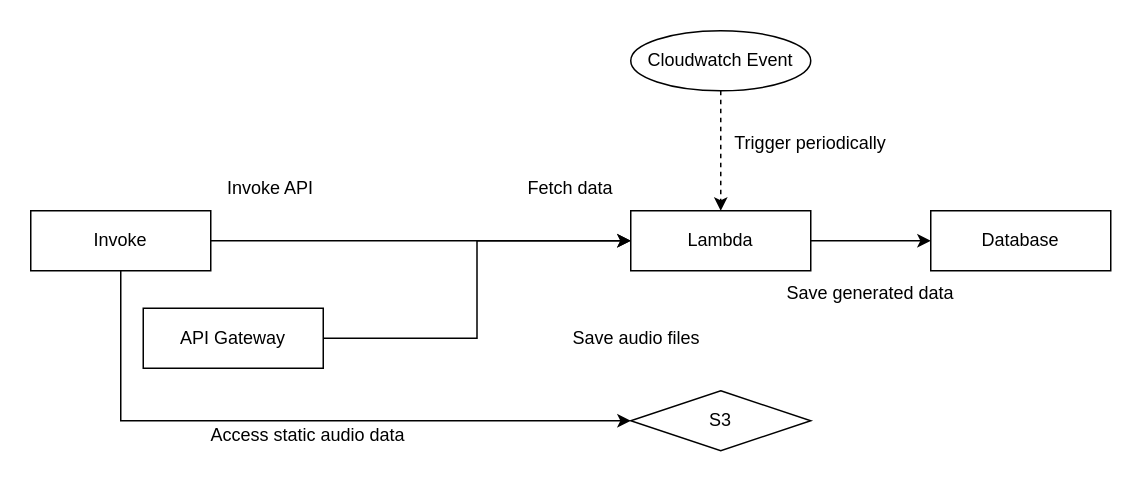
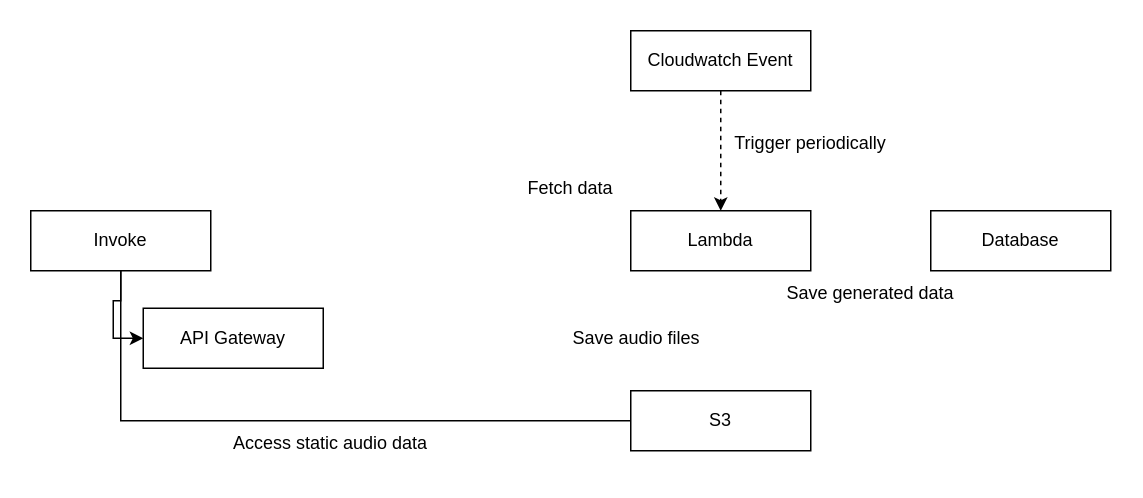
- <mxCell id="11" value="Cloudwatch Event" style="ellipse;whiteSpace=wrap;html=1;" parent="1" vertex="1"><mxGeometry x="420" y="20" width="120" height="40" as="geometry" /></mxCell>
+ <mxCell id="11" value="Cloudwatch Event" style="rounded=0;whiteSpace=wrap;html=1;" parent="1" vertex="1"><mxGeometry x="420" y="20" width="120" height="40" as="geometry" /></mxCell>
- <mxCell id="16" value="Invoke API" style="text;html=1;strokeColor=none;fillColor=none;align=center;verticalAlign=middle;whiteSpace=wrap;rounded=0;" parent="1" vertex="1"><mxGeometry x="110" y="110" width="140" height="30" as="geometry" /></mxCell>
- <mxCell id="2" style="edgeStyle=orthogonalEdgeStyle;rounded=0;orthogonalLoop=1;jettySize=auto;html=1;" parent="1" source="4" target="6" edge="1"><mxGeometry relative="1" as="geometry" /></mxCell>
+ <mxCell id="2" style="edgeStyle=orthogonalEdgeStyle;rounded=0;orthogonalLoop=1;jettySize=auto;html=1;entryX=0;entryY=0.5;entryDx=0;entryDy=0;" parent="1" source="4" target="9" edge="1"><mxGeometry relative="1" as="geometry" /></mxCell>
- <mxCell id="5" style="edgeStyle=orthogonalEdgeStyle;rounded=0;orthogonalLoop=1;jettySize=auto;html=1;entryX=0;entryY=0.5;entryDx=0;entryDy=0;" parent="1" source="6" target="14" edge="1"><mxGeometry relative="1" as="geometry" /></mxCell>
- <mxCell id="8" style="edgeStyle=orthogonalEdgeStyle;rounded=0;orthogonalLoop=1;jettySize=auto;html=1;entryX=0;entryY=0.5;entryDx=0;entryDy=0;" parent="1" source="9" target="6" edge="1"><mxGeometry relative="1" as="geometry" /></mxCell>
- <mxCell id="3" style="edgeStyle=orthogonalEdgeStyle;rounded=0;orthogonalLoop=1;jettySize=auto;html=1;entryX=0;entryY=0.5;entryDx=0;entryDy=0;" parent="1" source="4" target="7" edge="1"><mxGeometry relative="1" as="geometry"><Array as="points"><mxPoint x="80" y="280" /></Array></mxGeometry></mxCell>
+ <mxCell id="3" style="edgeStyle=orthogonalEdgeStyle;rounded=0;orthogonalLoop=1;jettySize=auto;html=1;entryX=0;entryY=0.5;entryDx=0;entryDy=0;endArrow=none;" parent="1" source="4" target="7" edge="1"><mxGeometry relative="1" as="geometry"><Array as="points"><mxPoint x="80" y="280" /></Array></mxGeometry></mxCell>
- <mxCell id="7" value="S3" style="rhombus;whiteSpace=wrap;html=1;" parent="1" vertex="1"><mxGeometry x="420" y="260" width="120" height="40" as="geometry" /></mxCell>
+ <mxCell id="7" value="S3" style="rounded=0;whiteSpace=wrap;html=1;" parent="1" vertex="1"><mxGeometry x="420" y="260" width="120" height="40" as="geometry" /></mxCell>
- <mxCell id="17" value="Access static audio data" style="text;html=1;strokeColor=none;fillColor=none;align=center;verticalAlign=middle;whiteSpace=wrap;rounded=0;" parent="1" vertex="1"><mxGeometry x="135" y="275" width="140" height="30" as="geometry" /></mxCell>
+ <mxCell id="17" value="Access static audio data" style="text;html=1;strokeColor=none;fillColor=none;align=center;verticalAlign=middle;whiteSpace=wrap;rounded=0;" parent="1" vertex="1"><mxGeometry x="150" y="280" width="140" height="30" as="geometry" /></mxCell>
